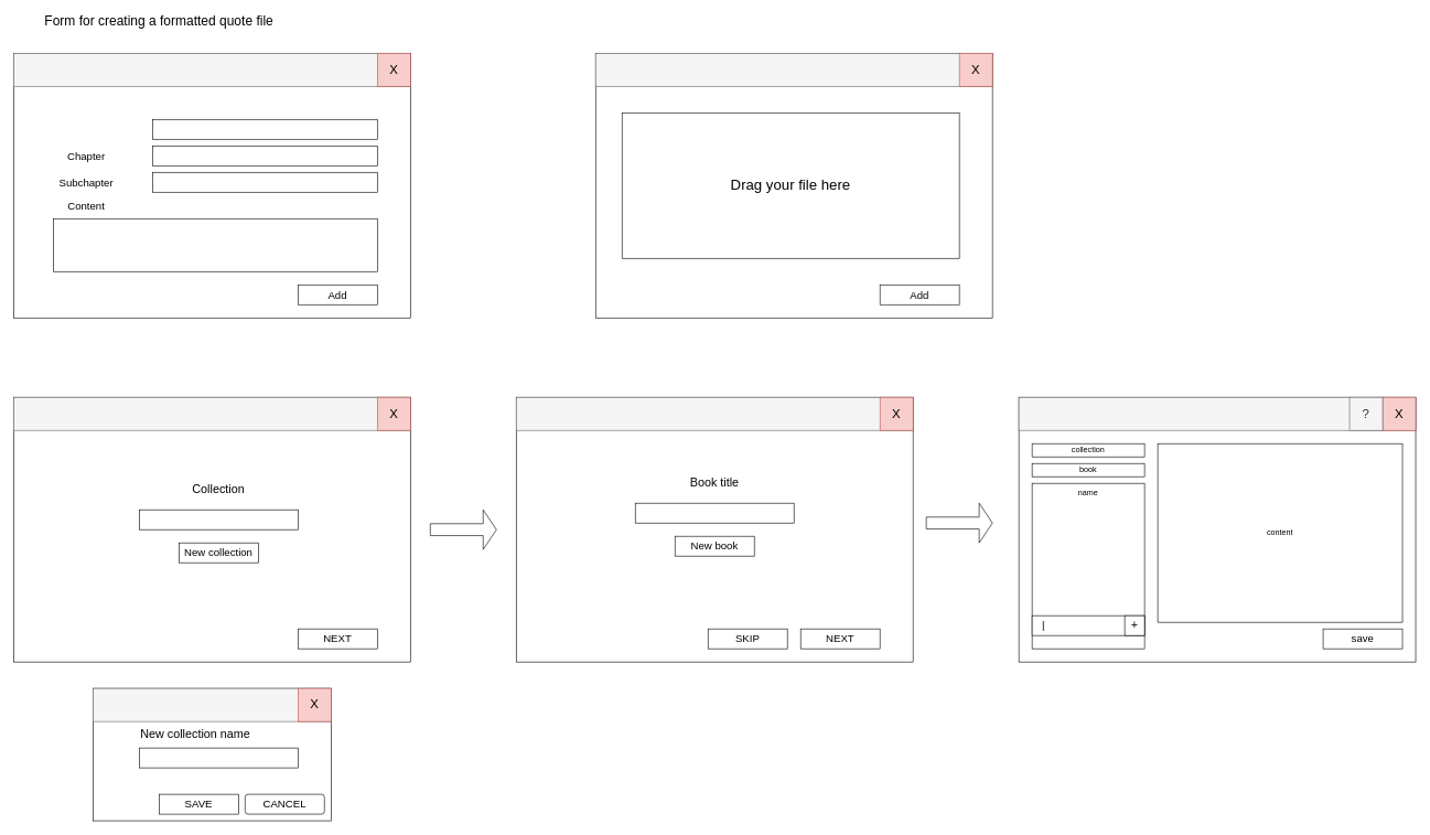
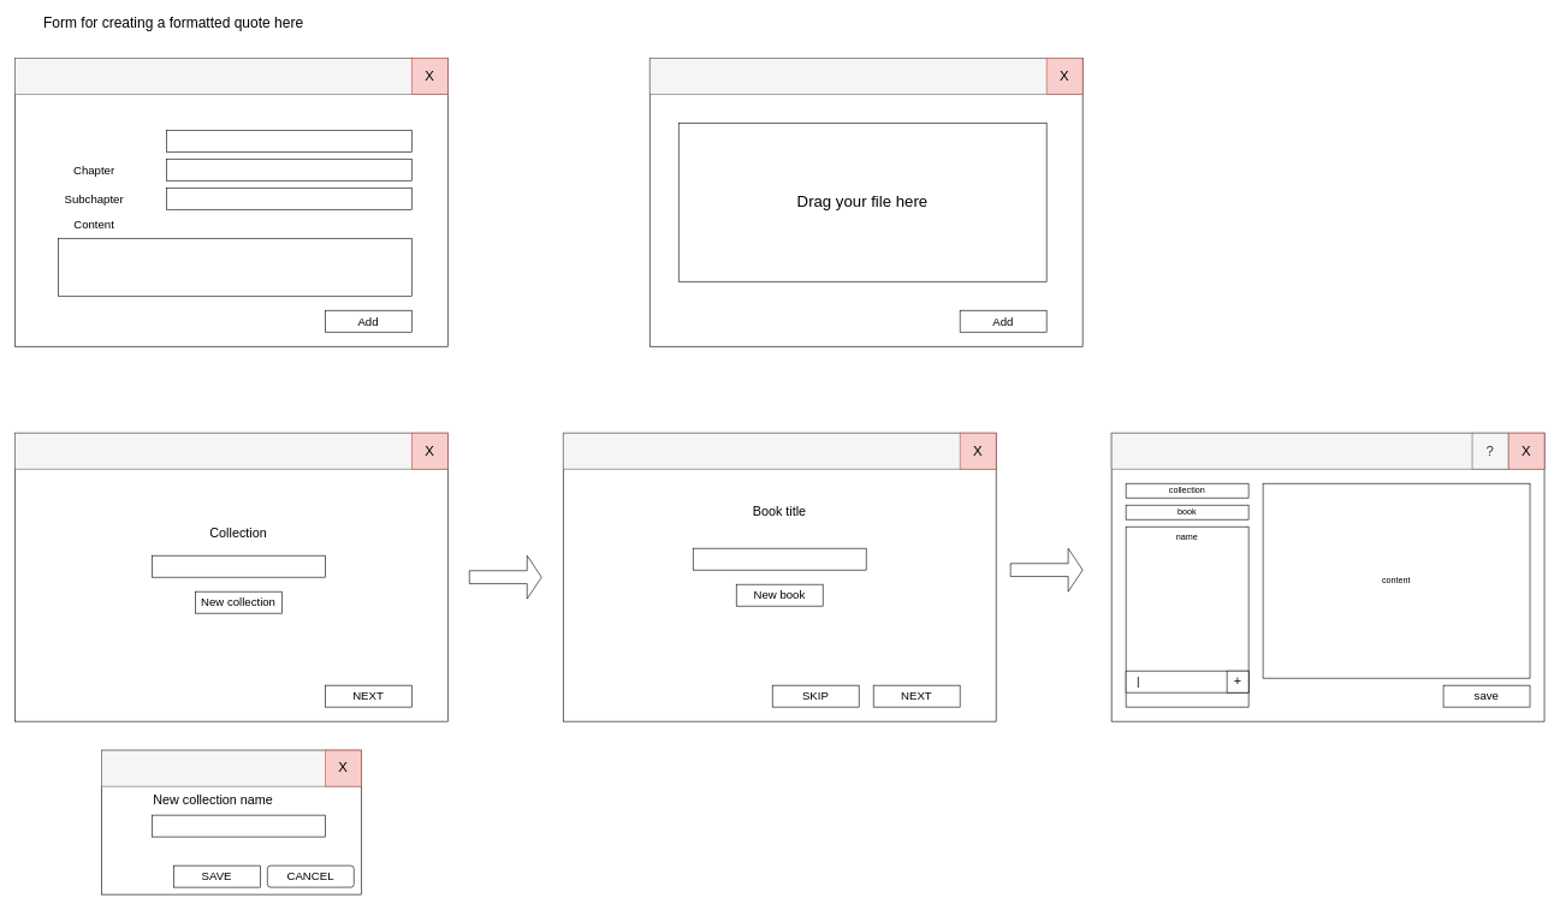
- <mxCell id="5" value="&lt;font style=&quot;font-size: 20px&quot;&gt;Form for creating a formatted quote file&lt;/font&gt;" style="text;html=1;strokeColor=none;fillColor=none;align=center;verticalAlign=middle;whiteSpace=wrap;rounded=0;" parent="1" vertex="1"><mxGeometry x="20" y="20" width="440" height="20" as="geometry" /></mxCell>
+ <mxCell id="5" value="&lt;font style=&quot;font-size: 20px&quot;&gt;Form for creating a formatted quote here&lt;/font&gt;" style="text;html=1;strokeColor=none;fillColor=none;align=center;verticalAlign=middle;whiteSpace=wrap;rounded=0;" parent="1" vertex="1"><mxGeometry x="20" y="20" width="440" height="20" as="geometry" /></mxCell>
- <mxCell id="23" value="&lt;font style=&quot;font-size: 18px&quot;&gt;Book title&lt;/font&gt;" style="text;html=1;strokeColor=none;fillColor=none;align=center;verticalAlign=middle;whiteSpace=wrap;rounded=0;" parent="1" vertex="1"><mxGeometry x="995" y="720" width="170" height="20" as="geometry" /></mxCell>
+ <mxCell id="23" value="&lt;font style=&quot;font-size: 18px&quot;&gt;Book title&lt;/font&gt;" style="text;html=1;strokeColor=none;fillColor=none;align=center;verticalAlign=middle;whiteSpace=wrap;rounded=0;" parent="1" vertex="1"><mxGeometry x="995" y="700" width="170" height="20" as="geometry" /></mxCell>
